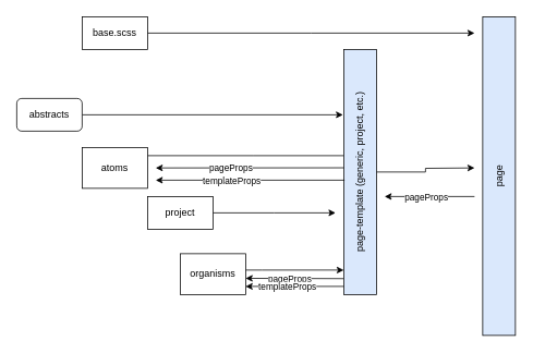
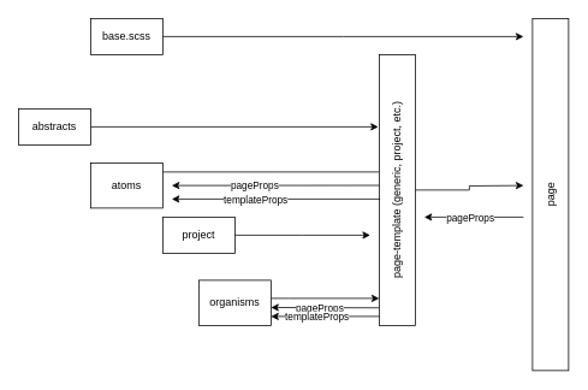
- <mxCell id="5" value="abstracts" style="whiteSpace=wrap;html=1;rounded=1;" vertex="1" parent="1"><mxGeometry x="20" y="120" width="80" height="40" as="geometry" /></mxCell>
+ <mxCell id="5" value="abstracts" style="whiteSpace=wrap;html=1;" vertex="1" parent="1"><mxGeometry x="20" y="120" width="80" height="40" as="geometry" /></mxCell>
- <mxCell id="13" value="page-template (generic, project, etc.)" style="whiteSpace=wrap;html=1;verticalAlign=middle;horizontal=0;fillColor=#dae8fc;" vertex="1" parent="1"><mxGeometry x="420" y="60" width="40" height="300" as="geometry" /></mxCell>
+ <mxCell id="13" value="page-template (generic, project, etc.)" style="whiteSpace=wrap;html=1;verticalAlign=middle;horizontal=0;" vertex="1" parent="1"><mxGeometry x="420" y="60" width="40" height="300" as="geometry" /></mxCell>
- <mxCell id="14" value="page" style="whiteSpace=wrap;html=1;verticalAlign=middle;horizontal=0;fillColor=#dae8fc;" vertex="1" parent="1"><mxGeometry x="590" y="20" width="40" height="390" as="geometry" /></mxCell>
+ <mxCell id="14" value="page" style="whiteSpace=wrap;html=1;verticalAlign=middle;horizontal=0;" vertex="1" parent="1"><mxGeometry x="590" y="20" width="40" height="390" as="geometry" /></mxCell>
